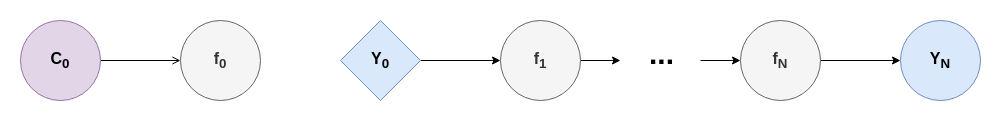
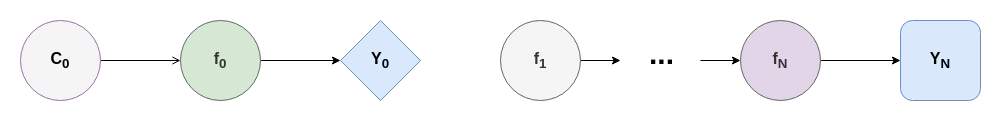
- <mxCell id="7" value="&lt;font size=&quot;3&quot;&gt;&lt;b&gt;C&lt;sub&gt;0&lt;/sub&gt;&lt;/b&gt;&lt;/font&gt;" style="ellipse;whiteSpace=wrap;html=1;fillColor=#e1d5e7;strokeColor=#9673a6;" parent="1" vertex="1"><mxGeometry x="20" y="20" width="80" height="80" as="geometry" /></mxCell>
+ <mxCell id="7" value="&lt;font size=&quot;3&quot;&gt;&lt;b&gt;C&lt;sub&gt;0&lt;/sub&gt;&lt;/b&gt;&lt;/font&gt;" style="ellipse;whiteSpace=wrap;html=1;fillColor=#f5f5f5;strokeColor=#9673a6;" parent="1" vertex="1"><mxGeometry x="20" y="20" width="80" height="80" as="geometry" /></mxCell>
- <mxCell id="3" value="&lt;font size=&quot;3&quot;&gt;&lt;b&gt;f&lt;sub&gt;0&lt;/sub&gt;&lt;/b&gt;&lt;/font&gt;" style="ellipse;whiteSpace=wrap;html=1;fillColor=#f5f5f5;strokeColor=#666666;fontColor=#333333;" parent="1" vertex="1"><mxGeometry x="180" y="20" width="80" height="80" as="geometry" /></mxCell>
+ <mxCell id="3" value="&lt;font size=&quot;3&quot;&gt;&lt;b&gt;f&lt;sub&gt;0&lt;/sub&gt;&lt;/b&gt;&lt;/font&gt;" style="ellipse;whiteSpace=wrap;html=1;fillColor=#d5e8d4;strokeColor=#666666;fontColor=#333333;" parent="1" vertex="1"><mxGeometry x="180" y="20" width="80" height="80" as="geometry" /></mxCell>
+ <mxCell id="2" style="rounded=0;orthogonalLoop=1;jettySize=auto;html=1;exitX=1;exitY=0.5;exitDx=0;exitDy=0;entryX=0;entryY=0.5;entryDx=0;entryDy=0;" parent="1" source="3" target="6" edge="1"><mxGeometry relative="1" as="geometry" /></mxCell>
- <mxCell id="5" style="edgeStyle=none;rounded=0;orthogonalLoop=1;jettySize=auto;html=1;exitX=1;exitY=0.5;exitDx=0;exitDy=0;entryX=0;entryY=0.5;entryDx=0;entryDy=0;fontSize=16;" parent="1" source="6" target="9" edge="1"><mxGeometry relative="1" as="geometry" /></mxCell>
- <mxCell id="12" value="&lt;font size=&quot;3&quot;&gt;&lt;b&gt;f&lt;sub&gt;N&lt;/sub&gt;&lt;/b&gt;&lt;/font&gt;" style="ellipse;whiteSpace=wrap;html=1;fillColor=#f5f5f5;strokeColor=#666666;fontColor=#333333;" vertex="1" parent="1"><mxGeometry x="740" y="20" width="80" height="80" as="geometry" /></mxCell>
+ <mxCell id="12" value="&lt;font size=&quot;3&quot;&gt;&lt;b&gt;f&lt;sub&gt;N&lt;/sub&gt;&lt;/b&gt;&lt;/font&gt;" style="ellipse;whiteSpace=wrap;html=1;fillColor=#e1d5e7;strokeColor=#666666;fontColor=#333333;" vertex="1" parent="1"><mxGeometry x="740" y="20" width="80" height="80" as="geometry" /></mxCell>
- <mxCell id="10" value="&lt;font size=&quot;3&quot;&gt;&lt;b&gt;Y&lt;sub&gt;N&lt;/sub&gt;&lt;/b&gt;&lt;/font&gt;" style="ellipse;whiteSpace=wrap;html=1;fillColor=#dae8fc;strokeColor=#6c8ebf;" parent="1" vertex="1"><mxGeometry x="900" y="20" width="80" height="80" as="geometry" /></mxCell>
+ <mxCell id="10" value="&lt;font size=&quot;3&quot;&gt;&lt;b&gt;Y&lt;sub&gt;N&lt;/sub&gt;&lt;/b&gt;&lt;/font&gt;" style="whiteSpace=wrap;html=1;fillColor=#dae8fc;strokeColor=#6c8ebf;rounded=1;" parent="1" vertex="1"><mxGeometry x="900" y="20" width="80" height="80" as="geometry" /></mxCell>
